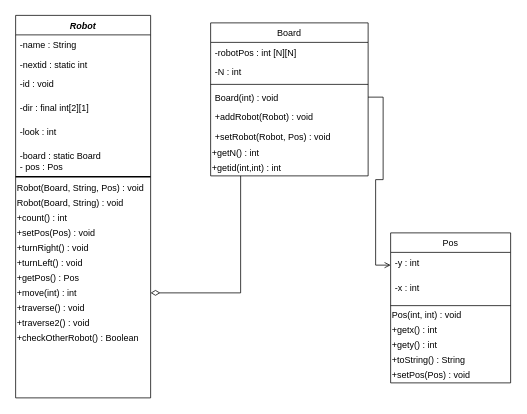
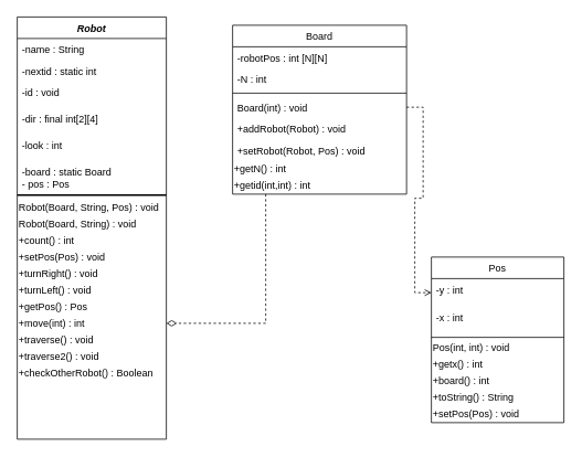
- <mxCell id="26" value="-dir : final int[2][1]" style="text;align=left;verticalAlign=top;spacingLeft=4;spacingRight=4;overflow=hidden;rotatable=0;points=[[0,0.5],[1,0.5]];portConstraint=eastwest;rounded=0;shadow=0;html=0;" vertex="1" parent="22"><mxGeometry y="110" width="180" height="32" as="geometry" /></mxCell>
+ <mxCell id="26" value="-dir : final int[2][4]" style="text;align=left;verticalAlign=top;spacingLeft=4;spacingRight=4;overflow=hidden;rotatable=0;points=[[0,0.5],[1,0.5]];portConstraint=eastwest;rounded=0;shadow=0;html=0;" vertex="1" parent="22"><mxGeometry y="110" width="180" height="32" as="geometry" /></mxCell>
- <mxCell id="3" style="edgeStyle=orthogonalEdgeStyle;rounded=0;orthogonalLoop=1;jettySize=auto;html=1;exitX=1;exitY=0.5;exitDx=0;exitDy=0;entryX=0;entryY=0.5;entryDx=0;entryDy=0;endArrow=open;endFill=0;dashed=0;" edge="1" parent="1" source="8" target="14"><mxGeometry relative="1" as="geometry" /></mxCell>
+ <mxCell id="3" style="edgeStyle=orthogonalEdgeStyle;rounded=0;orthogonalLoop=1;jettySize=auto;html=1;exitX=1;exitY=0.5;exitDx=0;exitDy=0;entryX=0;entryY=0.5;entryDx=0;entryDy=0;endArrow=open;endFill=0;dashed=1;" edge="1" parent="1" source="8" target="14"><mxGeometry relative="1" as="geometry" /></mxCell>
- <mxCell id="2" value="" style="endArrow=diamondThin;endSize=10;endFill=0;shadow=0;strokeWidth=1;rounded=0;edgeStyle=elbowEdgeStyle;elbow=vertical;" parent="1" source="4" target="22" edge="1"><mxGeometry width="160" relative="1" as="geometry"><mxPoint x="220" y="313" as="sourcePoint" /><mxPoint x="220" y="313" as="targetPoint" /><Array as="points"><mxPoint x="320" y="390" /></Array></mxGeometry></mxCell>
+ <mxCell id="2" value="" style="endArrow=diamondThin;endSize=10;endFill=0;shadow=0;strokeWidth=1;rounded=0;edgeStyle=elbowEdgeStyle;elbow=vertical;dashed=1;" parent="1" source="4" target="22" edge="1"><mxGeometry width="160" relative="1" as="geometry"><mxPoint x="220" y="313" as="sourcePoint" /><mxPoint x="220" y="313" as="targetPoint" /><Array as="points"><mxPoint x="320" y="390" /></Array></mxGeometry></mxCell>
- <mxCell id="19" value="+gety() : int" style="text;html=1;strokeColor=none;fillColor=none;align=left;verticalAlign=middle;whiteSpace=wrap;rounded=0;shadow=0;startSize=26;" vertex="1" parent="13"><mxGeometry y="140" width="160" height="20" as="geometry" /></mxCell>
+ <mxCell id="19" value="+board() : int" style="text;html=1;strokeColor=none;fillColor=none;align=left;verticalAlign=middle;whiteSpace=wrap;rounded=0;shadow=0;startSize=26;" vertex="1" parent="13"><mxGeometry y="140" width="160" height="20" as="geometry" /></mxCell>
